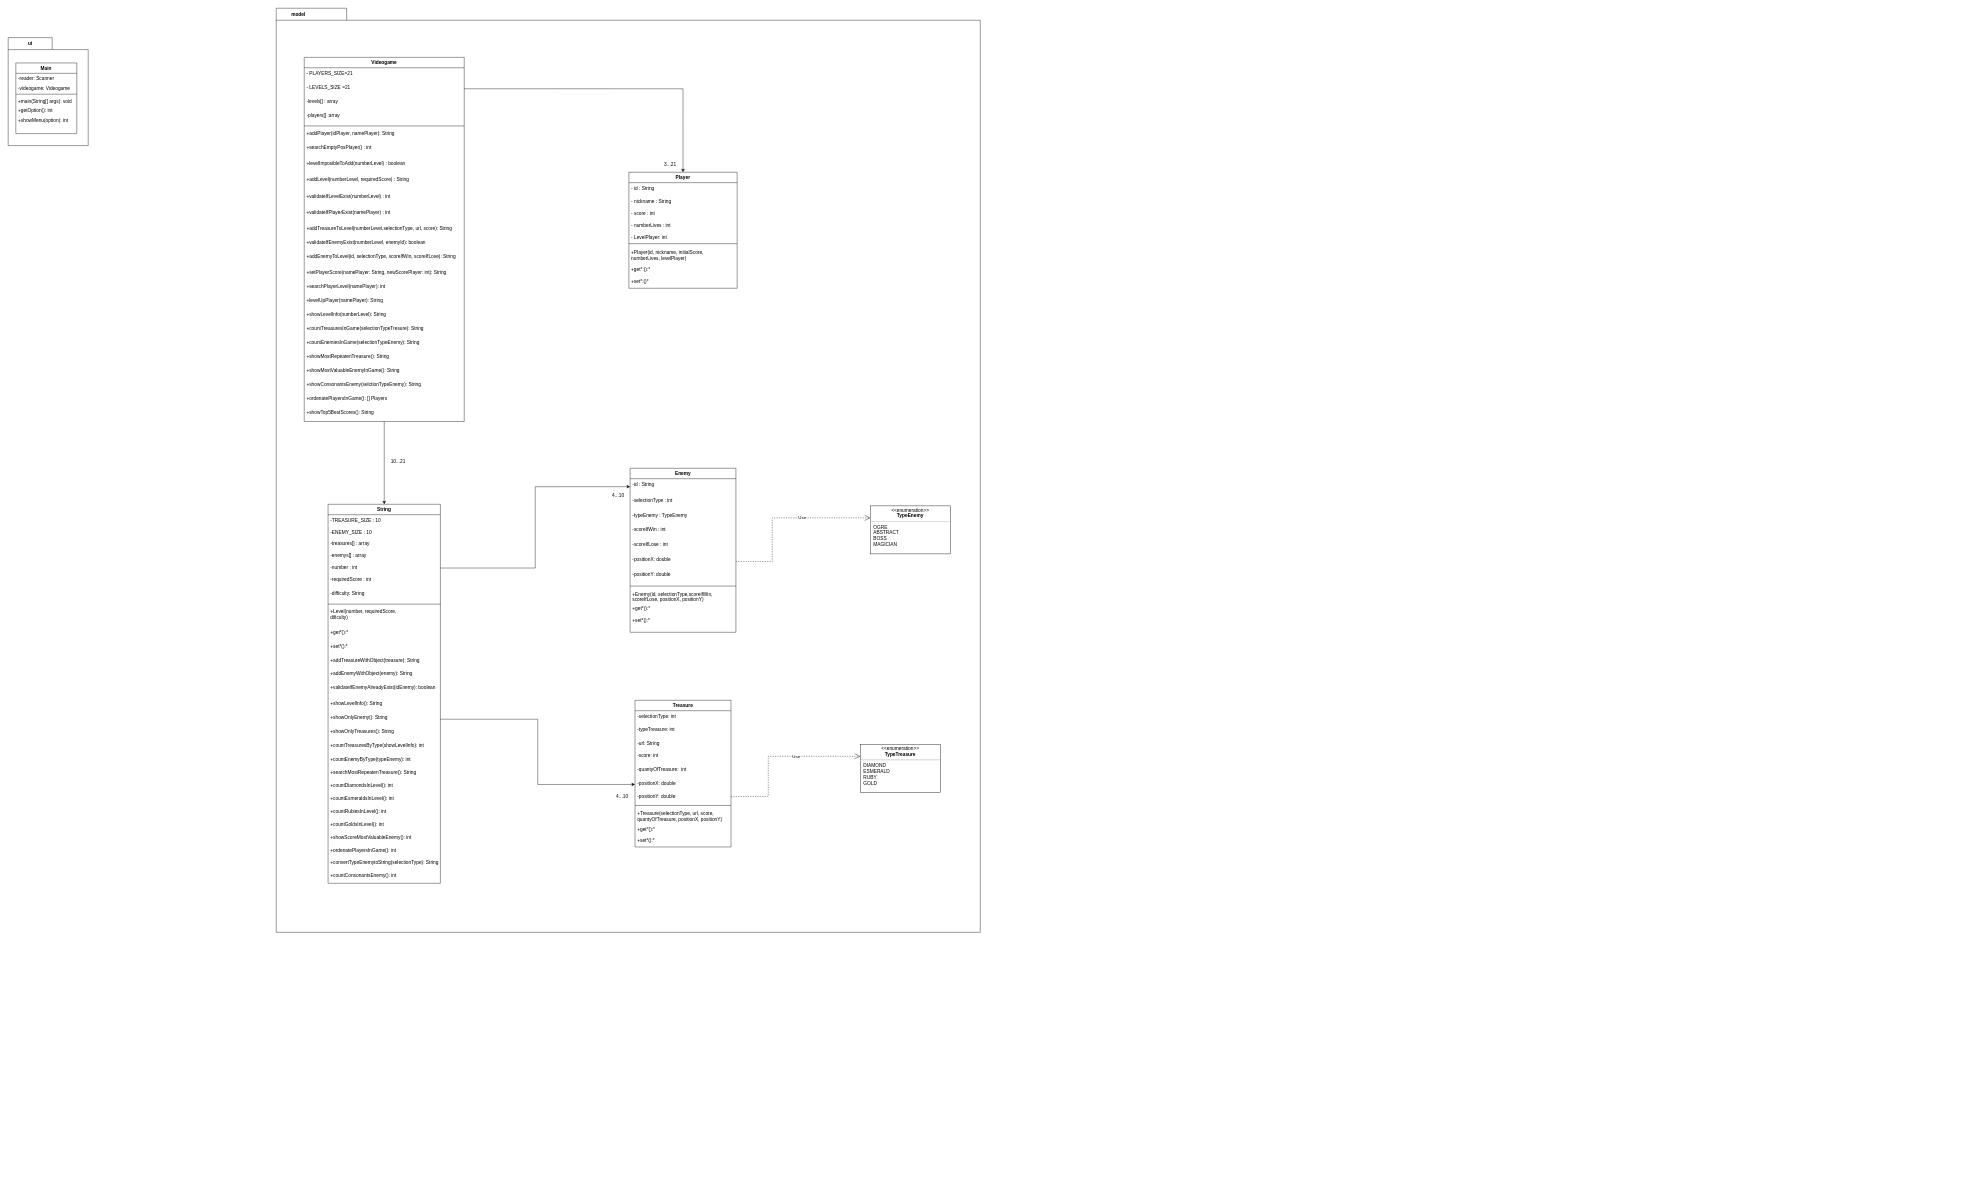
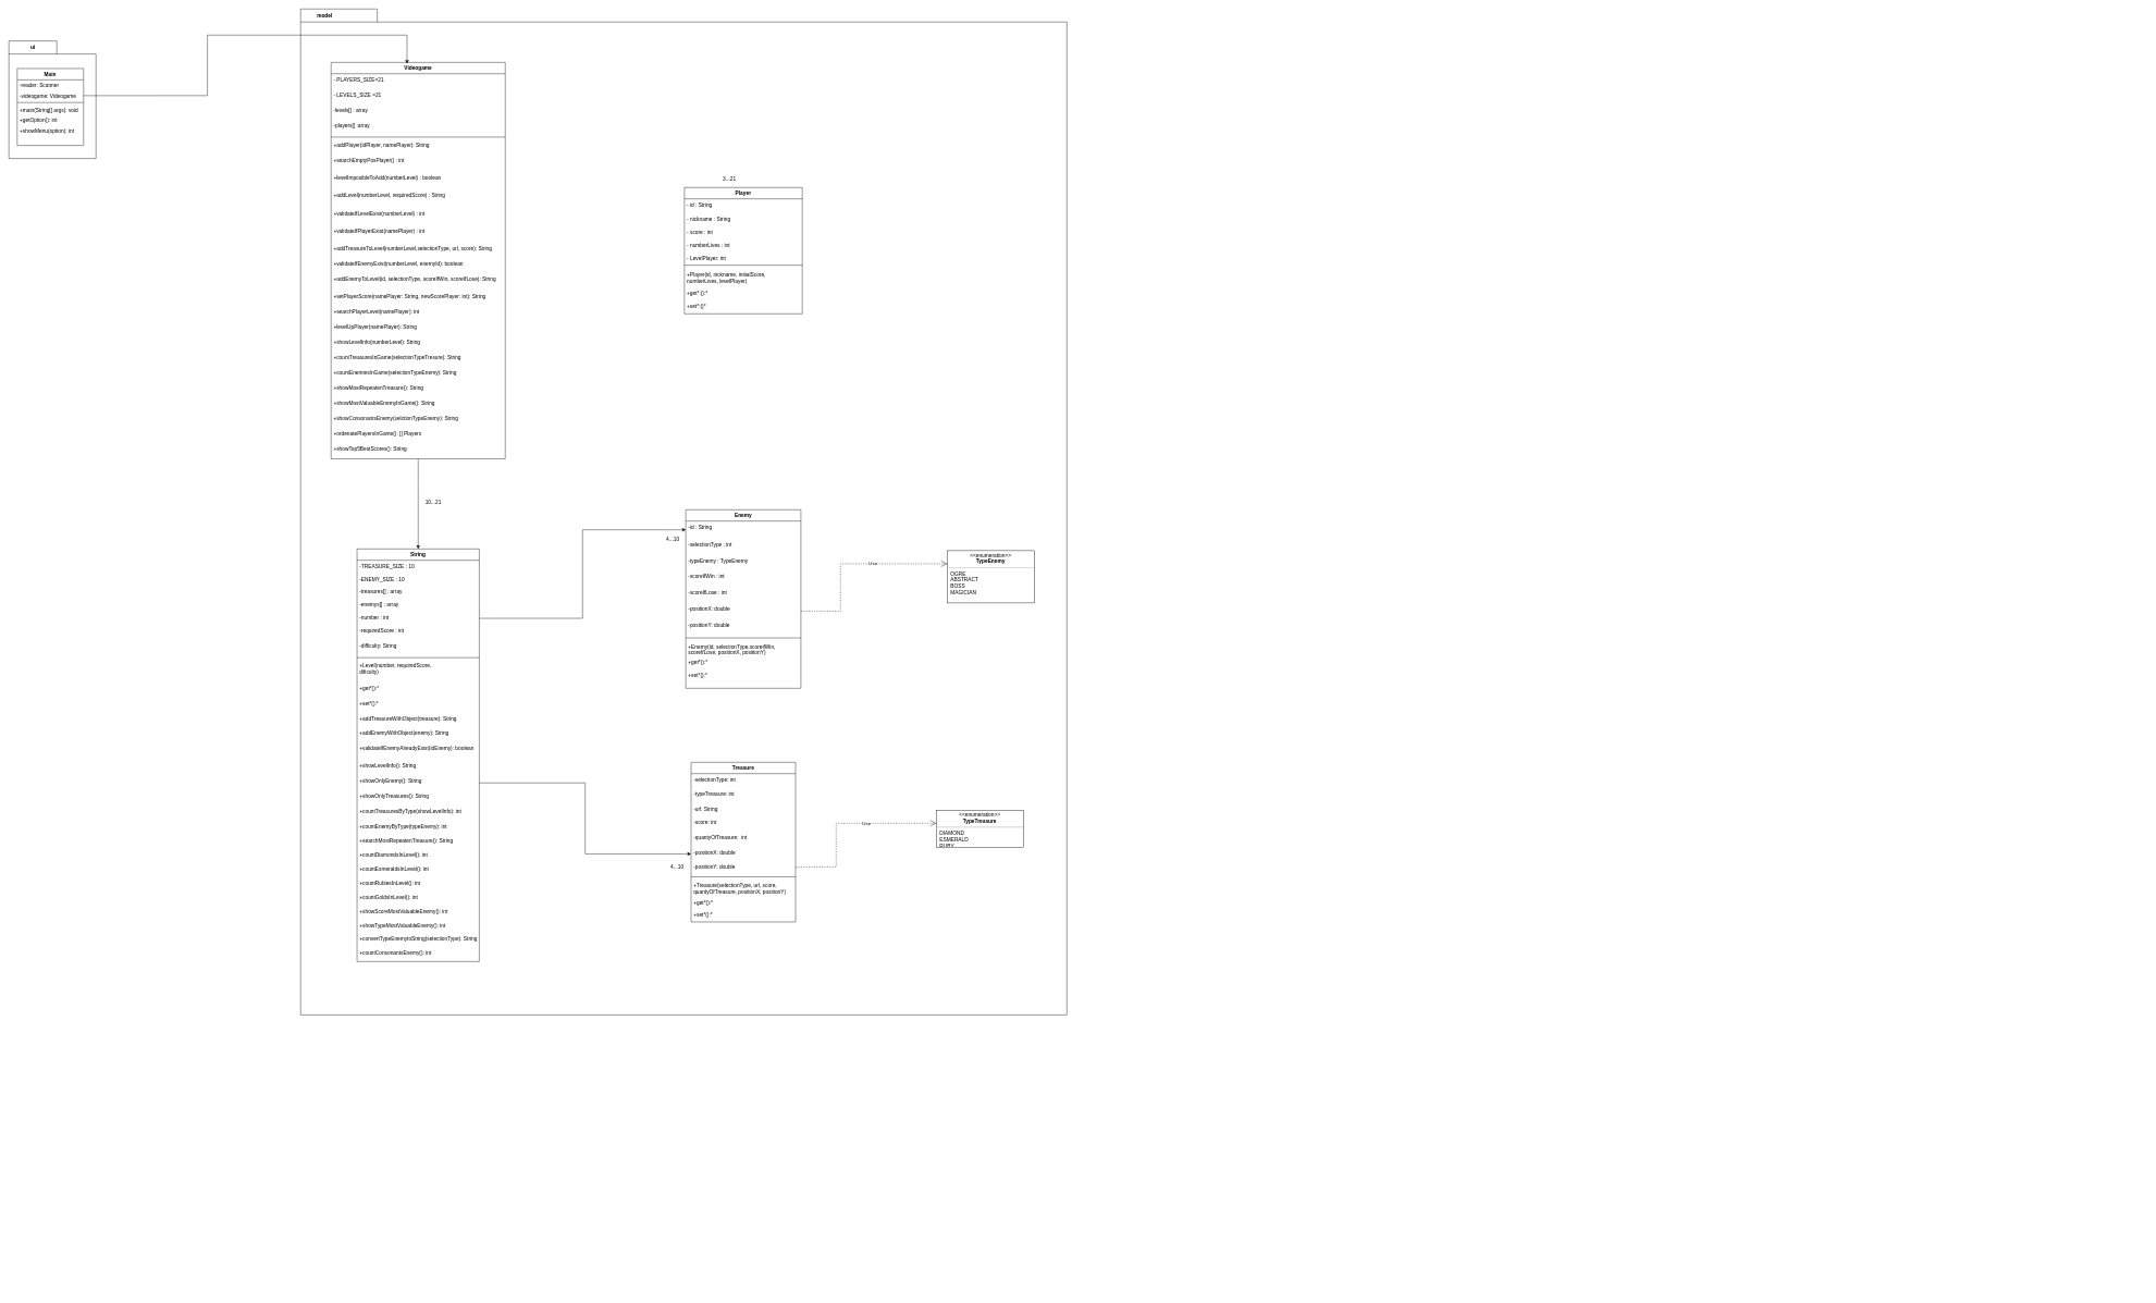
+ <mxCell id="110" style="edgeStyle=orthogonalEdgeStyle;rounded=0;orthogonalLoop=1;jettySize=auto;html=1;exitX=1;exitY=0.5;exitDx=0;exitDy=0;entryX=0.436;entryY=0.003;entryDx=0;entryDy=0;entryPerimeter=0;" edge="1" parent="1" source="13" target="18"><mxGeometry relative="1" as="geometry"><Array as="points"><mxPoint x="476" y="219" /><mxPoint x="476" y="80" /><mxPoint x="934" y="80" /></Array></mxGeometry></mxCell>
- <mxCell id="113" style="edgeStyle=orthogonalEdgeStyle;rounded=0;orthogonalLoop=1;jettySize=auto;html=1;exitX=1;exitY=0.5;exitDx=0;exitDy=0;entryX=0.5;entryY=0;entryDx=0;entryDy=0;" edge="1" parent="1" source="20" target="99"><mxGeometry relative="1" as="geometry" /></mxCell>
- <mxCell id="85" value="&lt;p style=&quot;margin:0px;margin-top:4px;text-align:center;&quot;&gt;&amp;lt;&amp;lt;enumeration&amp;gt;&amp;gt;&lt;br&gt;&lt;b&gt;TypeTreasure&lt;/b&gt;&lt;/p&gt;&lt;hr&gt;&lt;p style=&quot;margin:0px;margin-left:8px;text-align:left;&quot;&gt;DIAMOND&lt;br&gt;ESMERALD&lt;/p&gt;&lt;p style=&quot;margin:0px;margin-left:8px;text-align:left;&quot;&gt;RUBY&lt;/p&gt;&lt;p style=&quot;margin:0px;margin-left:8px;text-align:left;&quot;&gt;GOLD&lt;/p&gt;&lt;p style=&quot;margin:0px;margin-left:8px;text-align:left;&quot;&gt;&lt;br&gt;&lt;/p&gt;" style="shape=rect;html=1;overflow=fill;whiteSpace=wrap;" vertex="1" parent="1"><mxGeometry x="2150" y="1860" width="200" height="120" as="geometry" /></mxCell>
+ <mxCell id="85" value="&lt;p style=&quot;margin:0px;margin-top:4px;text-align:center;&quot;&gt;&amp;lt;&amp;lt;enumeration&amp;gt;&amp;gt;&lt;br&gt;&lt;b&gt;TypeTreasure&lt;/b&gt;&lt;/p&gt;&lt;hr&gt;&lt;p style=&quot;margin:0px;margin-left:8px;text-align:left;&quot;&gt;DIAMOND&lt;br&gt;ESMERALD&lt;/p&gt;&lt;p style=&quot;margin:0px;margin-left:8px;text-align:left;&quot;&gt;RUBY&lt;/p&gt;&lt;p style=&quot;margin:0px;margin-left:8px;text-align:left;&quot;&gt;GOLD&lt;/p&gt;&lt;p style=&quot;margin:0px;margin-left:8px;text-align:left;&quot;&gt;&lt;br&gt;&lt;/p&gt;" style="shape=rect;html=1;overflow=fill;whiteSpace=wrap;" vertex="1" parent="1"><mxGeometry x="2150" y="1860" width="200" height="85" as="geometry" /></mxCell>
- <mxCell id="70" value="+ordenatePlayersInGame(): int" style="text;strokeColor=none;fillColor=none;align=left;verticalAlign=top;spacingLeft=4;spacingRight=4;overflow=hidden;rotatable=0;points=[[0,0.5],[1,0.5]];portConstraint=eastwest;" vertex="1" parent="44"><mxGeometry y="850.452" width="280.78" height="32.325" as="geometry" /></mxCell>
+ <mxCell id="70" value="+showTypeMostValuableEnemy(): int" style="text;strokeColor=none;fillColor=none;align=left;verticalAlign=top;spacingLeft=4;spacingRight=4;overflow=hidden;rotatable=0;points=[[0,0.5],[1,0.5]];portConstraint=eastwest;" vertex="1" parent="44"><mxGeometry y="850.452" width="280.78" height="32.325" as="geometry" /></mxCell>
